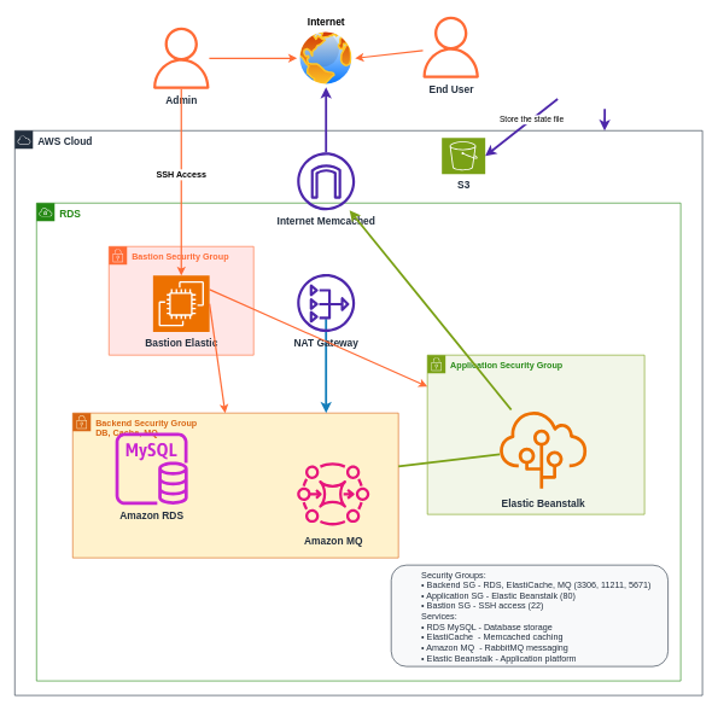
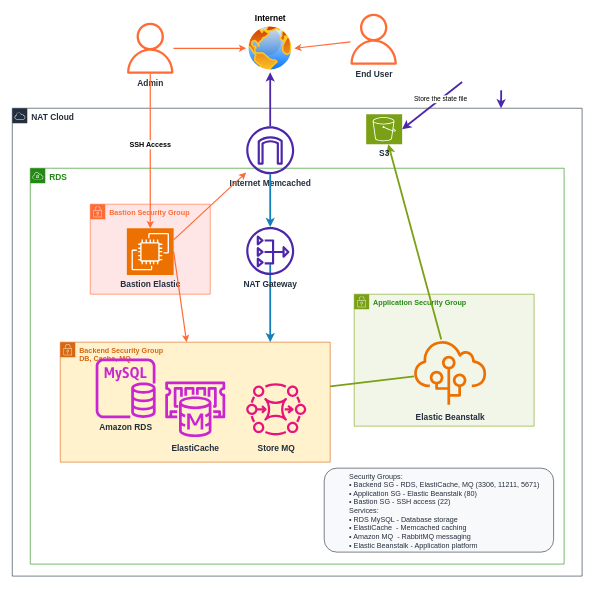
- <mxCell id="2" value="AWS Cloud" style="sketch=0;outlineConnect=0;gradientColor=none;html=1;whiteSpace=wrap;fontSize=14;fontStyle=1;shape=mxgraph.aws4.group;grIcon=mxgraph.aws4.group_aws_cloud;strokeColor=#232F3E;fillColor=none;verticalAlign=top;align=left;spacingLeft=30;fontColor=#232F3E;dashed=0;" parent="1" vertex="1"><mxGeometry x="20" y="180" width="950" height="780" as="geometry" /></mxCell>
+ <mxCell id="2" value="NAT Cloud" style="sketch=0;outlineConnect=0;gradientColor=none;html=1;whiteSpace=wrap;fontSize=14;fontStyle=1;shape=mxgraph.aws4.group;grIcon=mxgraph.aws4.group_aws_cloud;strokeColor=#232F3E;fillColor=none;verticalAlign=top;align=left;spacingLeft=30;fontColor=#232F3E;dashed=0;" parent="1" vertex="1"><mxGeometry x="20" y="180" width="950" height="780" as="geometry" /></mxCell>
+ <mxCell id="13" value="" style="endArrow=classic;html=1;rounded=0;strokeColor=#147EBA;strokeWidth=3;entryX=0.5;entryY=0;entryDx=0;entryDy=0;exitX=0.5;exitY=1;exitDx=0;exitDy=0;" parent="1" source="7" target="18" edge="1"><mxGeometry width="50" height="50" relative="1" as="geometry"><mxPoint x="450" y="290" as="sourcePoint" /><mxPoint x="450" y="300" as="targetPoint" /></mxGeometry></mxCell>
- <mxCell id="25" value="" style="endArrow=classic;html=1;rounded=0;strokeColor=#7AA116;strokeWidth=3;" parent="1" source="8" target="7" edge="1"><mxGeometry width="50" height="50" relative="1" as="geometry"><mxPoint x="715.417" y="542.769" as="sourcePoint" /><mxPoint x="489.998" y="257.239" as="targetPoint" /></mxGeometry></mxCell>
+ <mxCell id="25" value="" style="endArrow=classic;html=1;rounded=0;strokeColor=#7AA116;strokeWidth=3;" parent="1" source="8" target="29" edge="1"><mxGeometry width="50" height="50" relative="1" as="geometry"><mxPoint x="715.417" y="542.769" as="sourcePoint" /><mxPoint x="489.998" y="257.239" as="targetPoint" /></mxGeometry></mxCell>
- <mxCell id="22" value="" style="endArrow=classic;html=1;rounded=0;strokeColor=#FF6B35;strokeWidth=2;labelBackgroundColor=#ffffff;fontSize=12;fontStyle=1;exitX=1;exitY=0.25;exitDx=0;exitDy=0;exitPerimeter=0;" parent="1" source="20" target="5" edge="1"><mxGeometry x="-0.058" y="15" width="50" height="50" relative="1" as="geometry"><mxPoint x="289" y="433.5" as="sourcePoint" /><mxPoint x="598" y="431.5" as="targetPoint" /><mxPoint as="offset" /></mxGeometry></mxCell>
+ <mxCell id="22" value="" style="endArrow=classic;html=1;rounded=0;strokeColor=#FF6B35;strokeWidth=2;labelBackgroundColor=#ffffff;fontSize=12;fontStyle=1;exitX=1;exitY=0.25;exitDx=0;exitDy=0;exitPerimeter=0;" parent="1" source="20" target="7" edge="1"><mxGeometry x="-0.058" y="15" width="50" height="50" relative="1" as="geometry"><mxPoint x="289" y="433.5" as="sourcePoint" /><mxPoint x="598" y="431.5" as="targetPoint" /><mxPoint as="offset" /></mxGeometry></mxCell>
+ <mxCell id="10" value="ElastiCache" style="sketch=0;outlineConnect=0;fontColor=#232F3E;gradientColor=none;fillColor=#C925D1;strokeColor=none;dashed=0;verticalLabelPosition=bottom;verticalAlign=top;align=center;html=1;fontSize=14;fontStyle=1;aspect=fixed;pointerEvents=1;shape=mxgraph.aws4.elasticache_for_memcached;" parent="1" vertex="1"><mxGeometry x="275" y="632" width="100" height="100" as="geometry" /></mxCell>
- <mxCell id="11" value="Amazon MQ" style="sketch=0;outlineConnect=0;fontColor=#232F3E;gradientColor=none;fillColor=#E7157B;strokeColor=none;dashed=0;verticalLabelPosition=bottom;verticalAlign=top;align=center;html=1;fontSize=14;fontStyle=1;aspect=fixed;pointerEvents=1;shape=mxgraph.aws4.mq;" parent="1" vertex="1"><mxGeometry x="410" y="632" width="100" height="100" as="geometry" /></mxCell>
+ <mxCell id="11" value="Store MQ" style="sketch=0;outlineConnect=0;fontColor=#232F3E;gradientColor=none;fillColor=#E7157B;strokeColor=none;dashed=0;verticalLabelPosition=bottom;verticalAlign=top;align=center;html=1;fontSize=14;fontStyle=1;aspect=fixed;pointerEvents=1;shape=mxgraph.aws4.mq;" parent="1" vertex="1"><mxGeometry x="410" y="632" width="100" height="100" as="geometry" /></mxCell>
